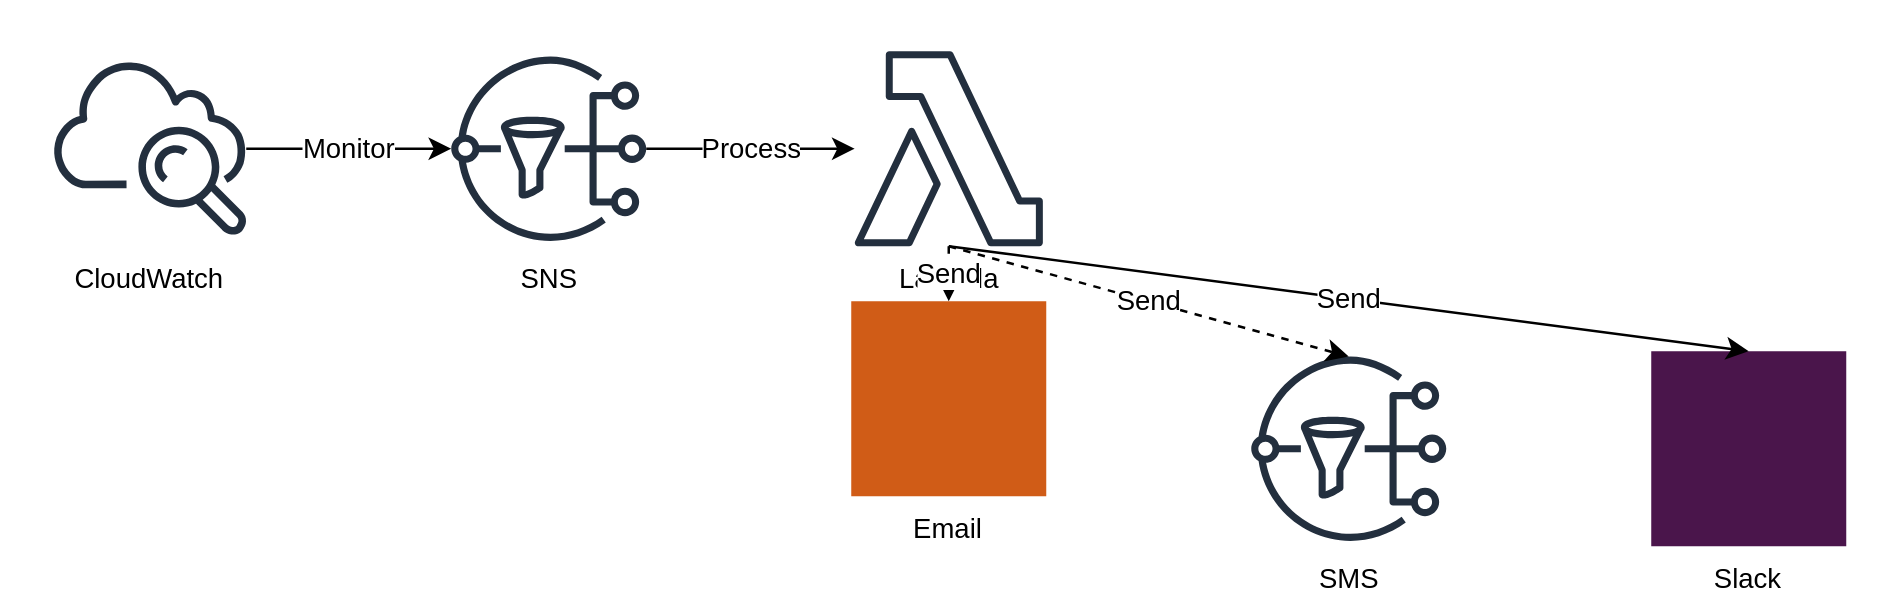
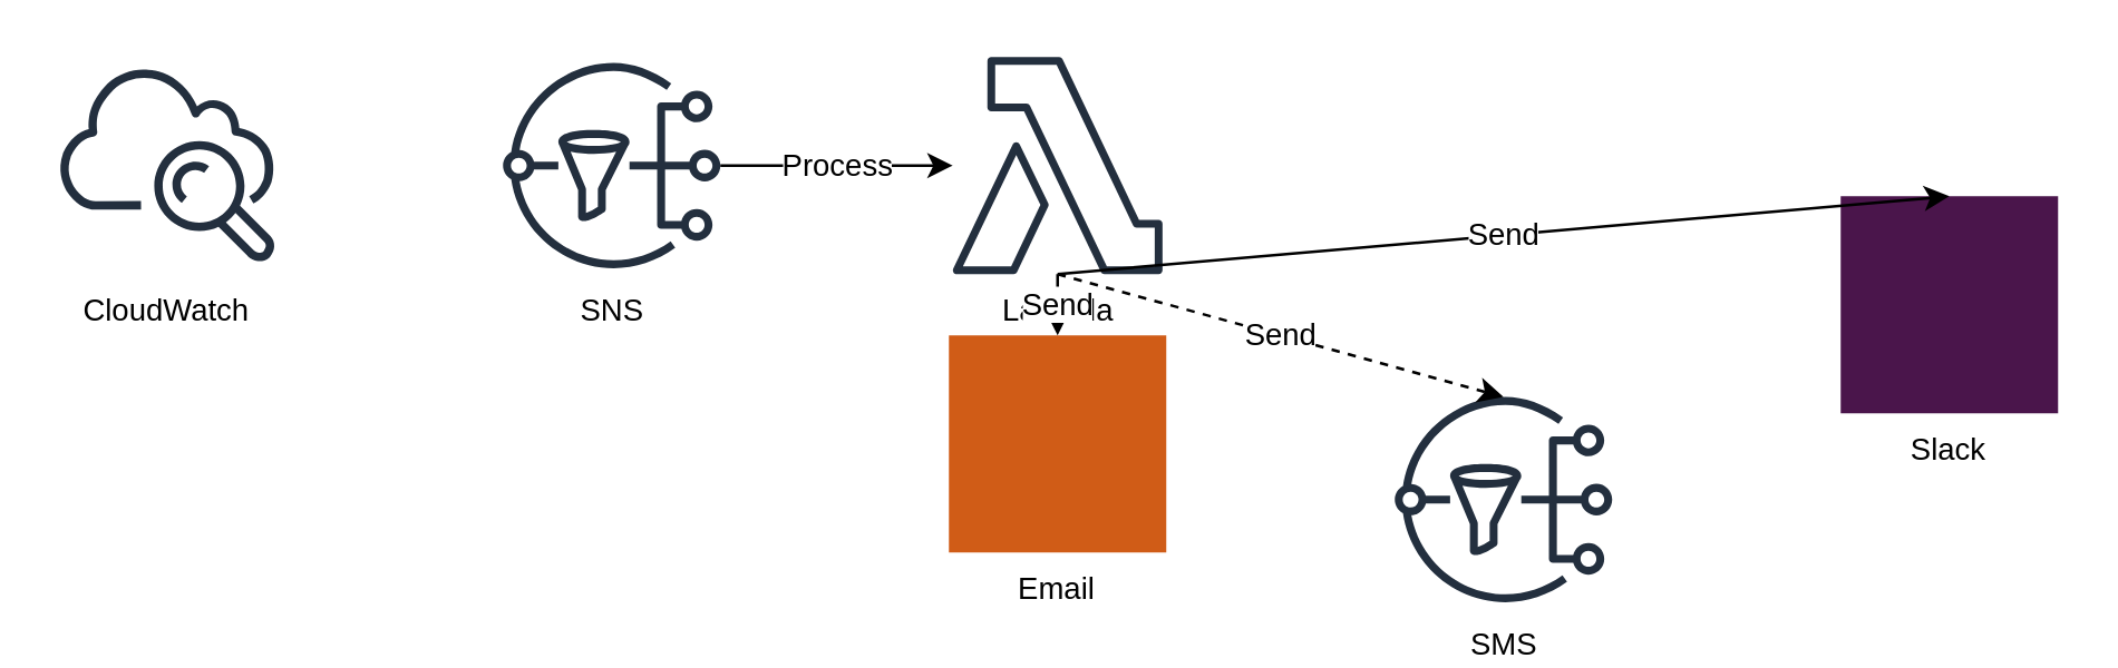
- <mxCell id="8" value="Monitor" style="endArrow=classic;html=1;exitX=1;exitY=0.5;exitDx=0;exitDy=0;entryX=0;entryY=0.5;entryDx=0;entryDy=0;" edge="1" parent="1" source="2" target="3"><mxGeometry width="50" height="50" relative="1" as="geometry" /></mxCell>
- <mxCell id="10" value="Send" style="endArrow=classic;html=1;exitX=0.5;exitY=1;exitDx=0;exitDy=0;entryX=0.5;entryY=0;entryDx=0;entryDy=0;dashed=1;" edge="1" parent="1" source="4" target="5"><mxGeometry width="50" height="50" relative="1" as="geometry" /></mxCell>
+ <mxCell id="10" value="Send" style="endArrow=classic;html=1;exitX=0.5;exitY=1;exitDx=0;exitDy=0;entryX=0.5;entryY=0;entryDx=0;entryDy=0;" edge="1" parent="1" source="4" target="5"><mxGeometry width="50" height="50" relative="1" as="geometry" /></mxCell>
- <mxCell id="7" value="Slack" style="shape=mxgraph.aws4.slack;html=1;dashed=0;fillColor=#232F3E;strokeColor=none;verticalLabelPosition=bottom;verticalAlign=top;align=center;html=1;fontSize=11;fontStyle=0;aspect=fixed;pointerEvents=1;whiteSpace=wrap;fillColor=#4A154B;" vertex="1" parent="1"><mxGeometry x="660" y="140" width="78" height="78" as="geometry" /></mxCell>
+ <mxCell id="7" value="Slack" style="shape=mxgraph.aws4.slack;html=1;dashed=0;fillColor=#232F3E;strokeColor=none;verticalLabelPosition=bottom;verticalAlign=top;align=center;html=1;fontSize=11;fontStyle=0;aspect=fixed;pointerEvents=1;whiteSpace=wrap;fillColor=#4A154B;" vertex="1" parent="1"><mxGeometry x="660" y="70" width="78" height="78" as="geometry" /></mxCell>
